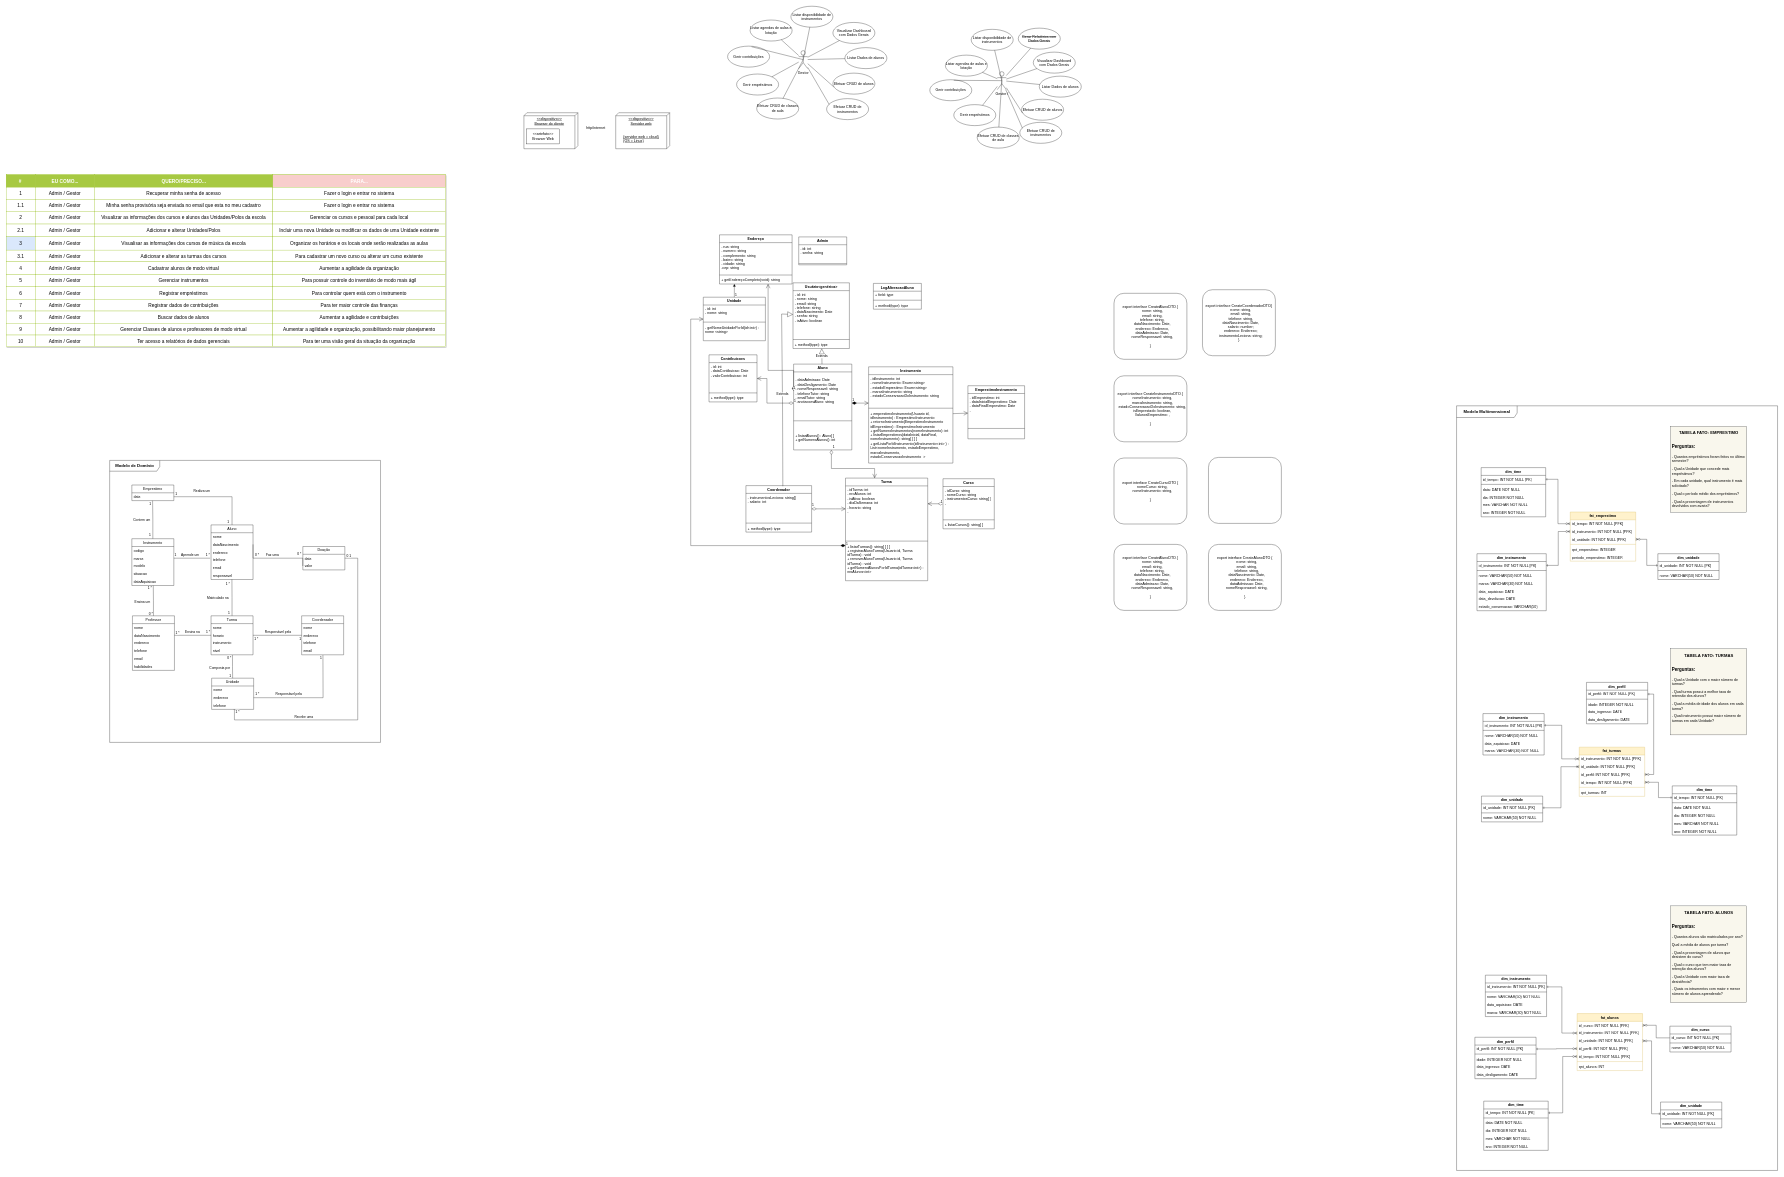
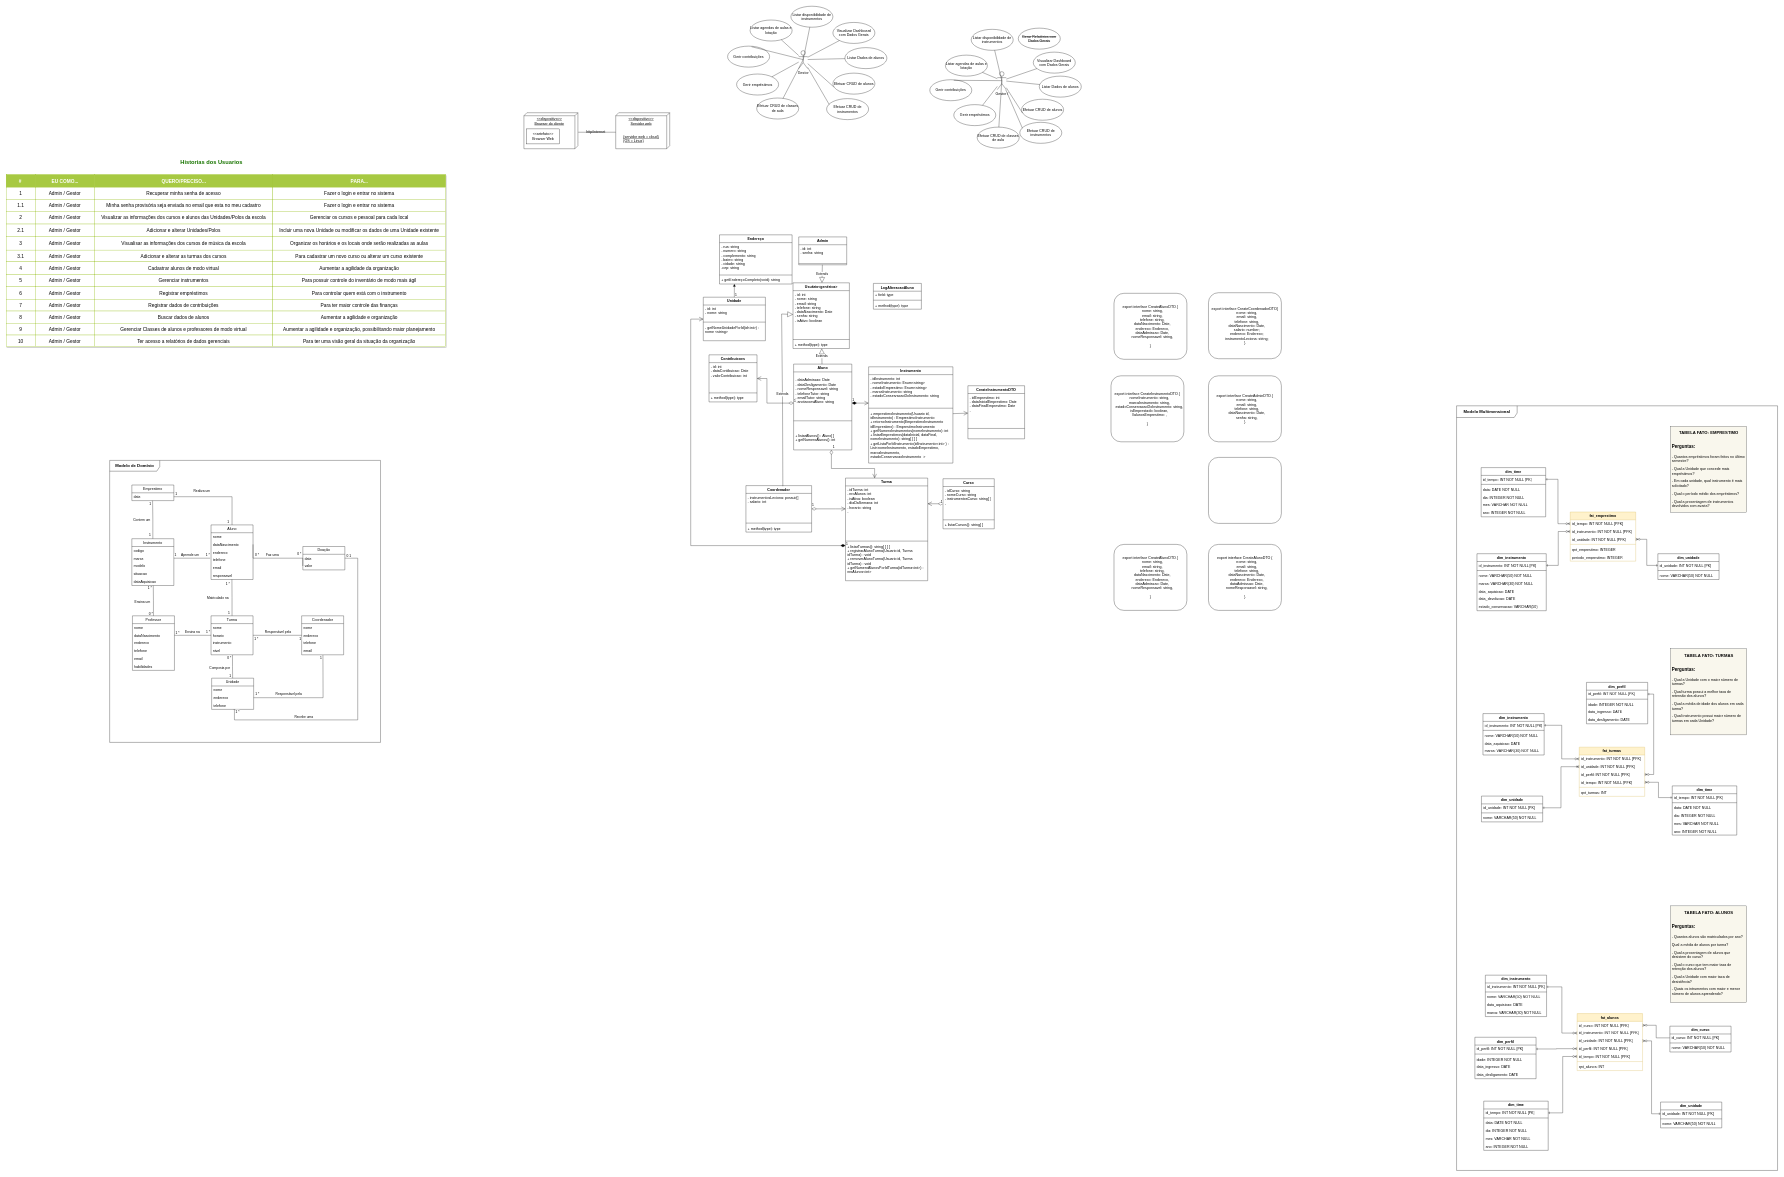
- <mxCell id="18" value="" style="endArrow=none;html=1;rounded=0;" parent="1" source="2" target="17" edge="1"><mxGeometry width="50" height="50" relative="1" as="geometry"><mxPoint x="3314" y="143" as="sourcePoint" /><mxPoint x="3364" y="93" as="targetPoint" /></mxGeometry></mxCell>
- <mxCell id="66" value="http/internet" style="text;html=1;strokeColor=none;fillColor=none;align=center;verticalAlign=middle;whiteSpace=wrap;rounded=0;" parent="1" vertex="1"><mxGeometry x="1956" y="410" width="60" height="30" as="geometry" /></mxCell>
+ <mxCell id="66" value="http/internet" style="text;html=1;strokeColor=none;fillColor=none;align=center;verticalAlign=middle;whiteSpace=wrap;rounded=0;" parent="1" vertex="1"><mxGeometry x="1956" y="425" width="60" height="30" as="geometry" /></mxCell>
+ <mxCell id="65" value="" style="endArrow=none;html=1;rounded=0;entryX=0;entryY=0;entryDx=65;entryDy=180;entryPerimeter=0;exitX=0.542;exitY=-0.006;exitDx=0;exitDy=0;exitPerimeter=0;" parent="1" source="62" target="64" edge="1"><mxGeometry width="50" height="50" relative="1" as="geometry"><mxPoint x="2256" y="590" as="sourcePoint" /><mxPoint x="2306" y="540" as="targetPoint" /></mxGeometry></mxCell>
+ <mxCell id="81" value="&lt;font color=&quot;#197500&quot; style=&quot;font-size: 19px;&quot;&gt;&lt;b&gt;Historias dos Usuarios&lt;/b&gt;&lt;/font&gt;" style="text;html=1;strokeColor=none;fillColor=none;align=center;verticalAlign=middle;whiteSpace=wrap;rounded=0;" parent="1" vertex="1"><mxGeometry x="553" y="525" width="303" height="30" as="geometry" /></mxCell>
- <mxCell id="87" value="PARA..." style="connectable=0;recursiveResize=0;strokeColor=inherit;fillColor=#f8cecc;align=center;fontStyle=1;fontColor=#FFFFFF;html=1;fontSize=16;" parent="83" vertex="1"><mxGeometry x="889" width="576" height="42" as="geometry"><mxRectangle width="576" height="42" as="alternateBounds" /></mxGeometry></mxCell>
+ <mxCell id="87" value="PARA..." style="connectable=0;recursiveResize=0;strokeColor=inherit;fillColor=#A7C942;align=center;fontStyle=1;fontColor=#FFFFFF;html=1;fontSize=16;" parent="83" vertex="1"><mxGeometry x="889" width="576" height="42" as="geometry"><mxRectangle width="576" height="42" as="alternateBounds" /></mxGeometry></mxCell>
- <mxCell id="109" value="3" style="connectable=0;recursiveResize=0;fontStyle=0;align=center;whiteSpace=wrap;html=1;fontSize=16;strokeColor=inherit;fillColor=#dae8fc;" parent="108" vertex="1"><mxGeometry width="97" height="45" as="geometry"><mxRectangle width="97" height="45" as="alternateBounds" /></mxGeometry></mxCell>
+ <mxCell id="109" value="3" style="connectable=0;recursiveResize=0;fontStyle=0;align=center;whiteSpace=wrap;html=1;fontSize=16;strokeColor=inherit;" parent="108" vertex="1"><mxGeometry width="97" height="45" as="geometry"><mxRectangle width="97" height="45" as="alternateBounds" /></mxGeometry></mxCell>
+ <mxCell id="241" value="Extends" style="endArrow=block;endSize=16;endFill=0;html=1;rounded=0;" parent="1" source="73" target="236" edge="1"><mxGeometry width="160" relative="1" as="geometry"><mxPoint x="2952" y="923" as="sourcePoint" /><mxPoint x="3112" y="923" as="targetPoint" /></mxGeometry></mxCell>
- <mxCell id="142" value="Aumentar a agilidade e contribuições" style="connectable=0;recursiveResize=0;fontStyle=0;align=center;whiteSpace=wrap;html=1;fontSize=16;strokeColor=inherit;" parent="138" vertex="1"><mxGeometry x="889" width="576" height="41" as="geometry"><mxRectangle width="576" height="41" as="alternateBounds" /></mxGeometry></mxCell>
+ <mxCell id="142" value="Aumentar a agilidade e organização" style="connectable=0;recursiveResize=0;fontStyle=0;align=center;whiteSpace=wrap;html=1;fontSize=16;strokeColor=inherit;" parent="138" vertex="1"><mxGeometry x="889" width="576" height="41" as="geometry"><mxRectangle width="576" height="41" as="alternateBounds" /></mxGeometry></mxCell>
- <mxCell id="243" value="&lt;div&gt;export interface CreateCoordenadorDTO{&lt;/div&gt;&lt;div&gt;&amp;nbsp; &amp;nbsp; nome: string,&lt;/div&gt;&lt;div&gt;&amp;nbsp; &amp;nbsp; email: string,&lt;/div&gt;&lt;div&gt;&amp;nbsp; &amp;nbsp; telefone: string,&lt;/div&gt;&lt;div&gt;&amp;nbsp; &amp;nbsp; dataNascimento: Date,&lt;/div&gt;&lt;div&gt;&amp;nbsp; &amp;nbsp; salario: number;&lt;/div&gt;&lt;div&gt;&amp;nbsp; &amp;nbsp; endereco: Endereco;&lt;/div&gt;&lt;div&gt;&amp;nbsp; &amp;nbsp; instrumentoLeciona: string;&lt;/div&gt;&lt;div&gt;}&lt;/div&gt;" style="rounded=1;whiteSpace=wrap;html=1;" parent="1" vertex="1"><mxGeometry x="4008" y="965" width="243" height="220" as="geometry" /></mxCell>
+ <mxCell id="243" value="&lt;div&gt;export interface CreateCoordenadorDTO{&lt;/div&gt;&lt;div&gt;&amp;nbsp; &amp;nbsp; nome: string,&lt;/div&gt;&lt;div&gt;&amp;nbsp; &amp;nbsp; email: string,&lt;/div&gt;&lt;div&gt;&amp;nbsp; &amp;nbsp; telefone: string,&lt;/div&gt;&lt;div&gt;&amp;nbsp; &amp;nbsp; dataNascimento: Date,&lt;/div&gt;&lt;div&gt;&amp;nbsp; &amp;nbsp; salario: number;&lt;/div&gt;&lt;div&gt;&amp;nbsp; &amp;nbsp; endereco: Endereco;&lt;/div&gt;&lt;div&gt;&amp;nbsp; &amp;nbsp; instrumentoLeciona: string;&lt;/div&gt;&lt;div&gt;}&lt;/div&gt;" style="rounded=1;whiteSpace=wrap;html=1;" parent="1" vertex="1"><mxGeometry x="4028" y="975" width="243" height="220" as="geometry" /></mxCell>
- <mxCell id="56" value="1" style="endArrow=open;html=1;endSize=12;startArrow=diamondThin;startSize=14;startFill=1;edgeStyle=orthogonalEdgeStyle;align=left;verticalAlign=bottom;rounded=0;exitX=0;exitY=0.5;exitDx=0;exitDy=0;" parent="1" source="24" target="27" edge="1"><mxGeometry x="-1" y="3" relative="1" as="geometry"><mxPoint x="2866" y="1550" as="sourcePoint" /><mxPoint x="3026" y="1550" as="targetPoint" /><Array as="points"><mxPoint x="2645" y="1234" /><mxPoint x="2560" y="1234" /></Array></mxGeometry></mxCell>
- <mxCell id="51" value="EmprestimoInstrumento" style="swimlane;fontStyle=1;align=center;verticalAlign=top;childLayout=stackLayout;horizontal=1;startSize=26;horizontalStack=0;resizeParent=1;resizeParentMax=0;resizeLast=0;collapsible=1;marginBottom=0;whiteSpace=wrap;html=1;" parent="1" vertex="1"><mxGeometry x="3226" y="1285" width="189" height="177" as="geometry" /></mxCell>
+ <mxCell id="51" value="CreateInstrumentoDTO" style="swimlane;fontStyle=1;align=center;verticalAlign=top;childLayout=stackLayout;horizontal=1;startSize=26;horizontalStack=0;resizeParent=1;resizeParentMax=0;resizeLast=0;collapsible=1;marginBottom=0;whiteSpace=wrap;html=1;" parent="1" vertex="1"><mxGeometry x="3226" y="1285" width="189" height="177" as="geometry" /></mxCell>
- <mxCell id="244" value="&lt;div&gt;export interface CreateInstrumentoDTO {&lt;/div&gt;&lt;div&gt;&amp;nbsp; &amp;nbsp; nomeInstrumento: string,&lt;/div&gt;&lt;div&gt;&amp;nbsp; &amp;nbsp; marcaInstrumento: string,&lt;/div&gt;&lt;div&gt;&amp;nbsp; &amp;nbsp; estadoConservacaoDoInstrumento: string,&lt;/div&gt;&lt;div&gt;&amp;nbsp; &amp;nbsp; isEmprestado: boolean,&lt;/div&gt;&lt;div&gt;&amp;nbsp; &amp;nbsp; //alunosEmprestimo: ,&lt;/div&gt;&lt;div&gt;&amp;nbsp; &amp;nbsp;&amp;nbsp;&lt;/div&gt;&lt;div&gt;}&lt;/div&gt;" style="rounded=1;whiteSpace=wrap;html=1;" parent="1" vertex="1"><mxGeometry x="3713" y="1252" width="243" height="220" as="geometry" /></mxCell>
+ <mxCell id="244" value="&lt;div&gt;export interface CreateInstrumentoDTO {&lt;/div&gt;&lt;div&gt;&amp;nbsp; &amp;nbsp; nomeInstrumento: string,&lt;/div&gt;&lt;div&gt;&amp;nbsp; &amp;nbsp; marcaInstrumento: string,&lt;/div&gt;&lt;div&gt;&amp;nbsp; &amp;nbsp; estadoConservacaoDoInstrumento: string,&lt;/div&gt;&lt;div&gt;&amp;nbsp; &amp;nbsp; isEmprestado: boolean,&lt;/div&gt;&lt;div&gt;&amp;nbsp; &amp;nbsp; //alunosEmprestimo: ,&lt;/div&gt;&lt;div&gt;&amp;nbsp; &amp;nbsp;&amp;nbsp;&lt;/div&gt;&lt;div&gt;}&lt;/div&gt;" style="rounded=1;whiteSpace=wrap;html=1;" parent="1" vertex="1"><mxGeometry x="3703" y="1252" width="243" height="220" as="geometry" /></mxCell>
+ <mxCell id="245" value="&lt;div&gt;export interface CreateAdminDTO {&lt;/div&gt;&lt;div&gt;&amp;nbsp; &amp;nbsp; nome: string,&lt;/div&gt;&lt;div&gt;&amp;nbsp; &amp;nbsp; email: string,&lt;/div&gt;&lt;div&gt;&amp;nbsp; &amp;nbsp; telefone: string,&lt;/div&gt;&lt;div&gt;&amp;nbsp; &amp;nbsp; dataNascimento: Date,&lt;/div&gt;&lt;div&gt;&amp;nbsp; &amp;nbsp; senha: string,&lt;/div&gt;&lt;div&gt;}&lt;/div&gt;" style="rounded=1;whiteSpace=wrap;html=1;" parent="1" vertex="1"><mxGeometry x="4028" y="1252" width="243" height="220" as="geometry" /></mxCell>
- <mxCell id="246" value="&lt;div&gt;export interface CreateCursoDTO {&lt;/div&gt;&lt;div&gt;&amp;nbsp; &amp;nbsp; nomeCurso: string,&lt;/div&gt;&lt;div&gt;&amp;nbsp; &amp;nbsp; nomeInstrumento: string,&lt;/div&gt;&lt;div&gt;&amp;nbsp; &amp;nbsp;&amp;nbsp;&lt;/div&gt;&lt;div&gt;}&lt;/div&gt;" style="rounded=1;whiteSpace=wrap;html=1;" parent="1" vertex="1"><mxGeometry x="3713" y="1526" width="243" height="220" as="geometry" /></mxCell>
- <mxCell id="36" value="- instrumentosLeciona: string[]&lt;br&gt;- salario: int" style="text;strokeColor=none;fillColor=none;align=left;verticalAlign=top;spacingLeft=4;spacingRight=4;overflow=hidden;rotatable=0;points=[[0,0.5],[1,0.5]];portConstraint=eastwest;whiteSpace=wrap;html=1;" parent="35" vertex="1"><mxGeometry y="26" width="219" height="95" as="geometry" /></mxCell>
+ <mxCell id="36" value="- instrumentosLeciona: possuir[]&lt;br&gt;- salario: int" style="text;strokeColor=none;fillColor=none;align=left;verticalAlign=top;spacingLeft=4;spacingRight=4;overflow=hidden;rotatable=0;points=[[0,0.5],[1,0.5]];portConstraint=eastwest;whiteSpace=wrap;html=1;" parent="35" vertex="1"><mxGeometry y="26" width="219" height="95" as="geometry" /></mxCell>
